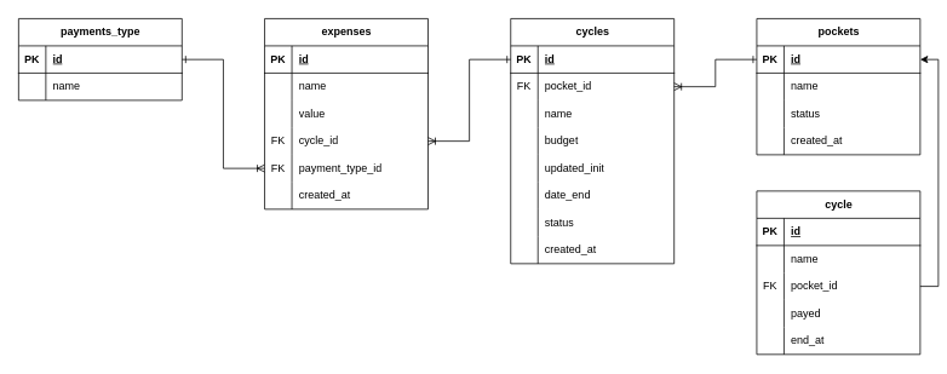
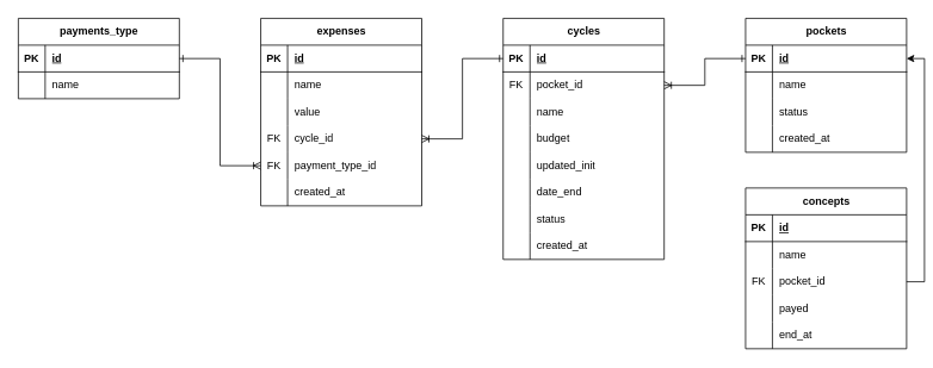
- <mxCell id="69" value="cycle" style="shape=table;startSize=30;container=1;collapsible=1;childLayout=tableLayout;fixedRows=1;rowLines=0;fontStyle=1;align=center;resizeLast=1;html=1;" vertex="1" parent="1"><mxGeometry x="833" y="210" width="180" height="180" as="geometry" /></mxCell>
+ <mxCell id="69" value="concepts" style="shape=table;startSize=30;container=1;collapsible=1;childLayout=tableLayout;fixedRows=1;rowLines=0;fontStyle=1;align=center;resizeLast=1;html=1;" vertex="1" parent="1"><mxGeometry x="833" y="210" width="180" height="180" as="geometry" /></mxCell>
